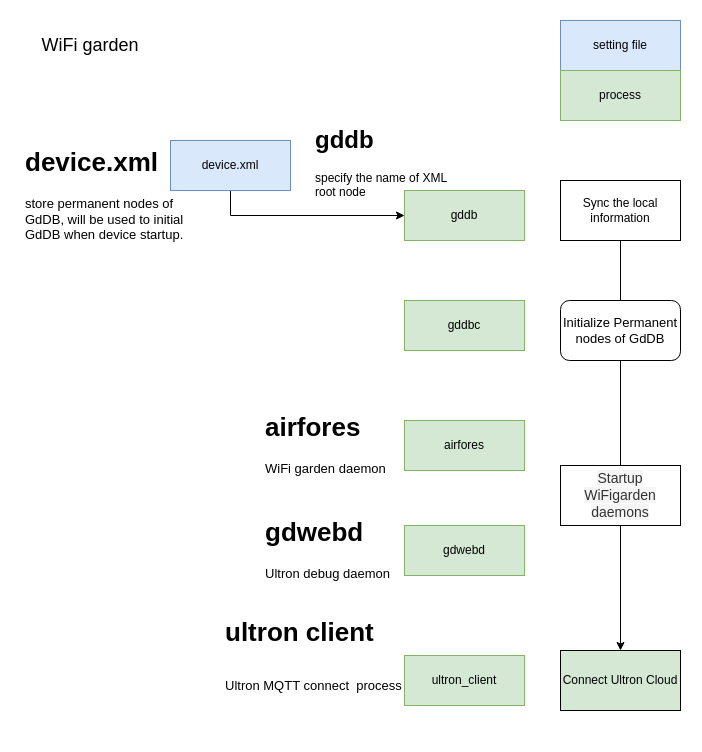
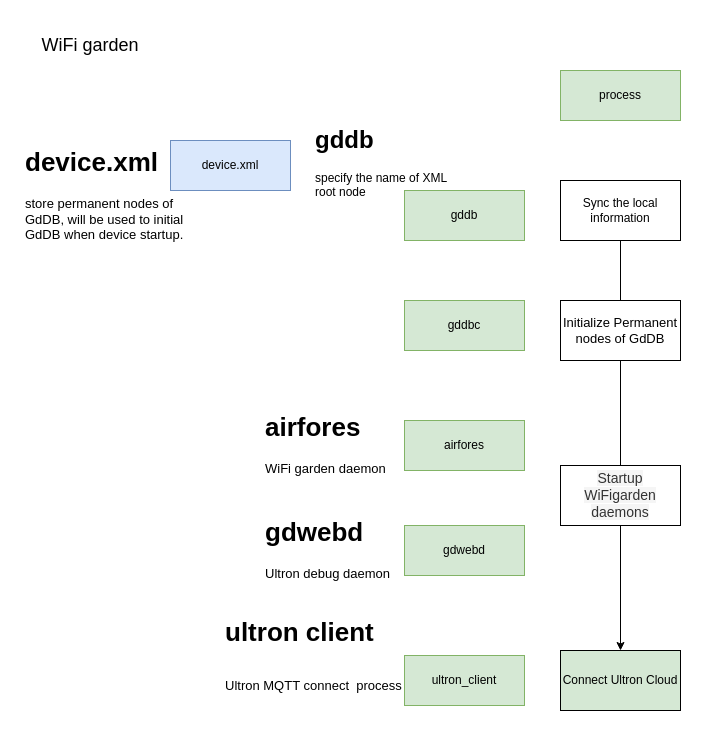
- <mxCell id="7" value="setting file" style="text;html=1;strokeColor=#6c8ebf;fillColor=#dae8fc;align=center;verticalAlign=middle;whiteSpace=wrap;rounded=0;" vertex="1" parent="1"><mxGeometry x="560" y="20" width="120" height="50" as="geometry" /></mxCell>
- <mxCell id="4" style="edgeStyle=orthogonalEdgeStyle;rounded=0;orthogonalLoop=1;jettySize=auto;html=1;exitX=0.5;exitY=1;exitDx=0;exitDy=0;entryX=0;entryY=0.5;entryDx=0;entryDy=0;" edge="1" parent="1" source="5" target="3"><mxGeometry relative="1" as="geometry" /></mxCell>
- <mxCell id="16" value="Initialize Permanent nodes of GdDB" style="whiteSpace=wrap;html=1;fontSize=13;rounded=1;" vertex="1" parent="1"><mxGeometry x="560" y="300" width="120" height="60" as="geometry" /></mxCell>
+ <mxCell id="16" value="Initialize Permanent nodes of GdDB" style="rounded=0;whiteSpace=wrap;html=1;fontSize=13;" vertex="1" parent="1"><mxGeometry x="560" y="300" width="120" height="60" as="geometry" /></mxCell>
